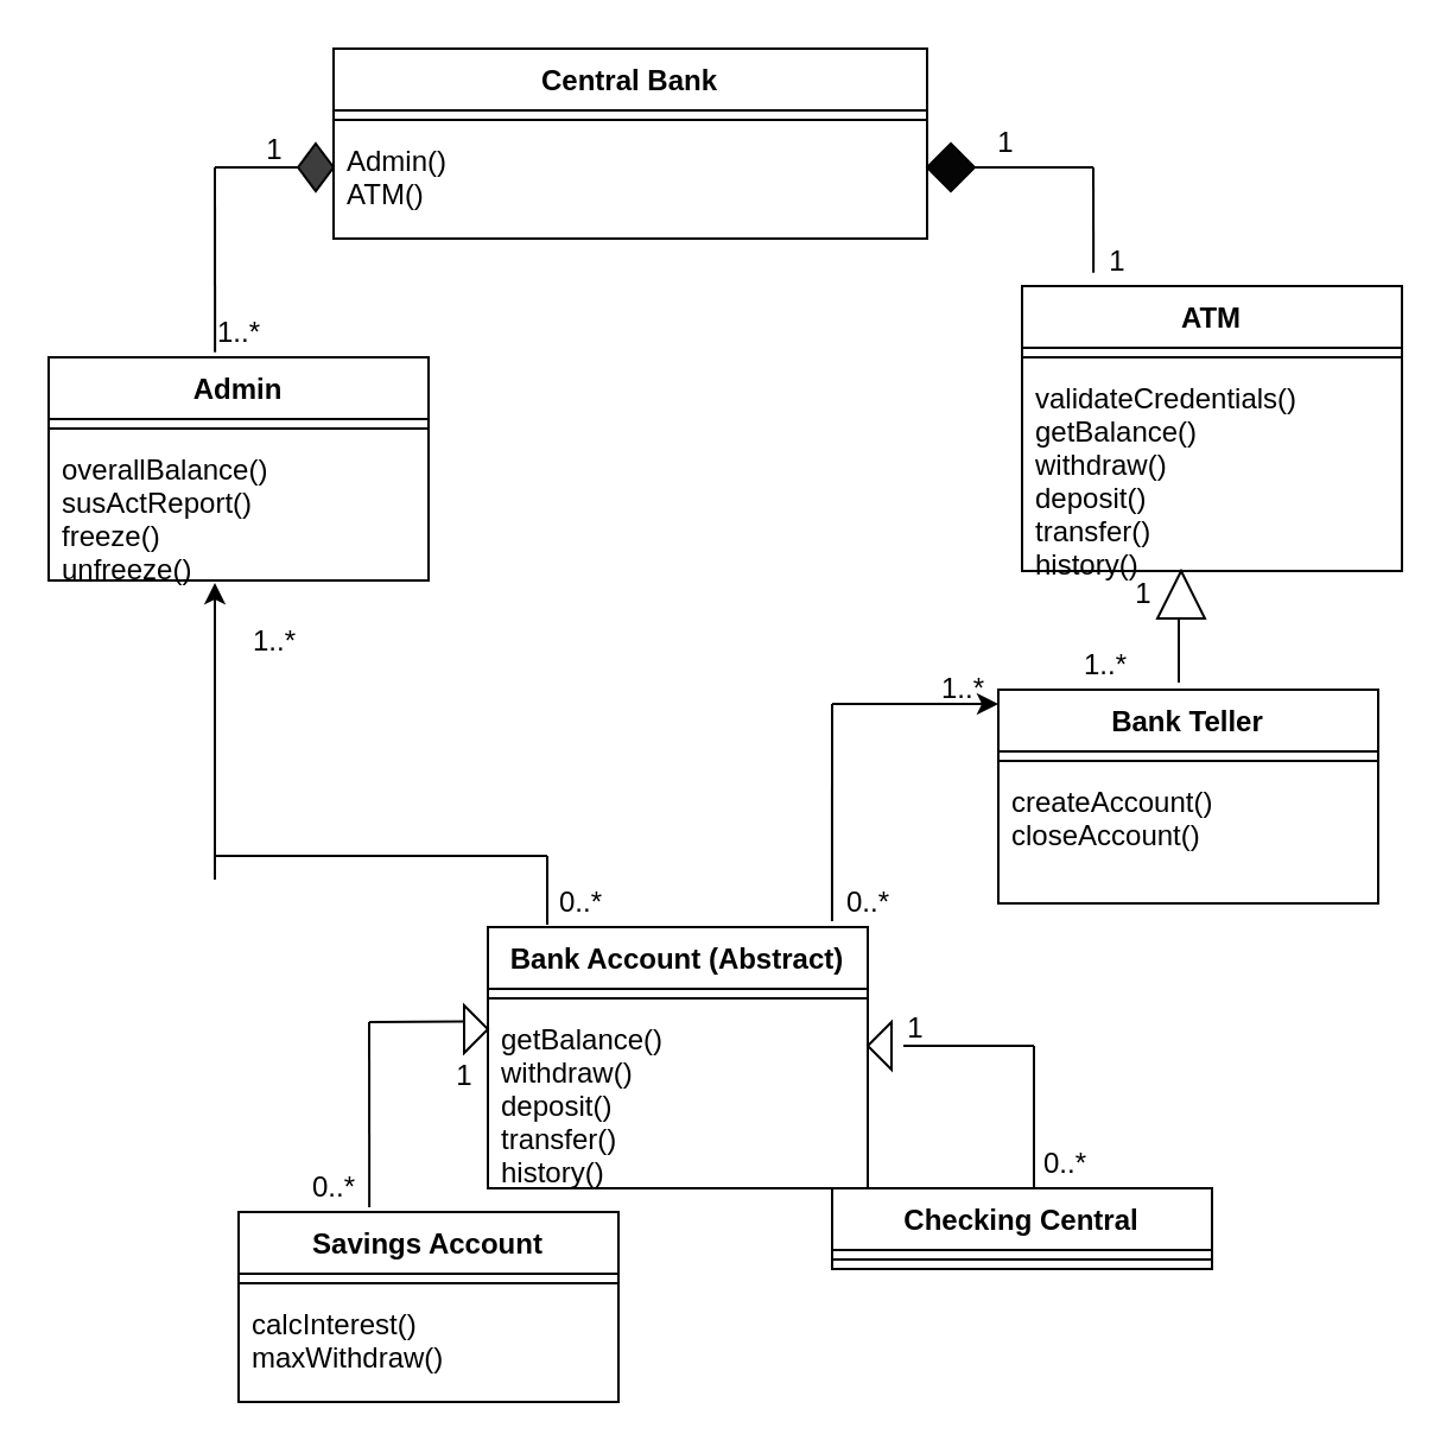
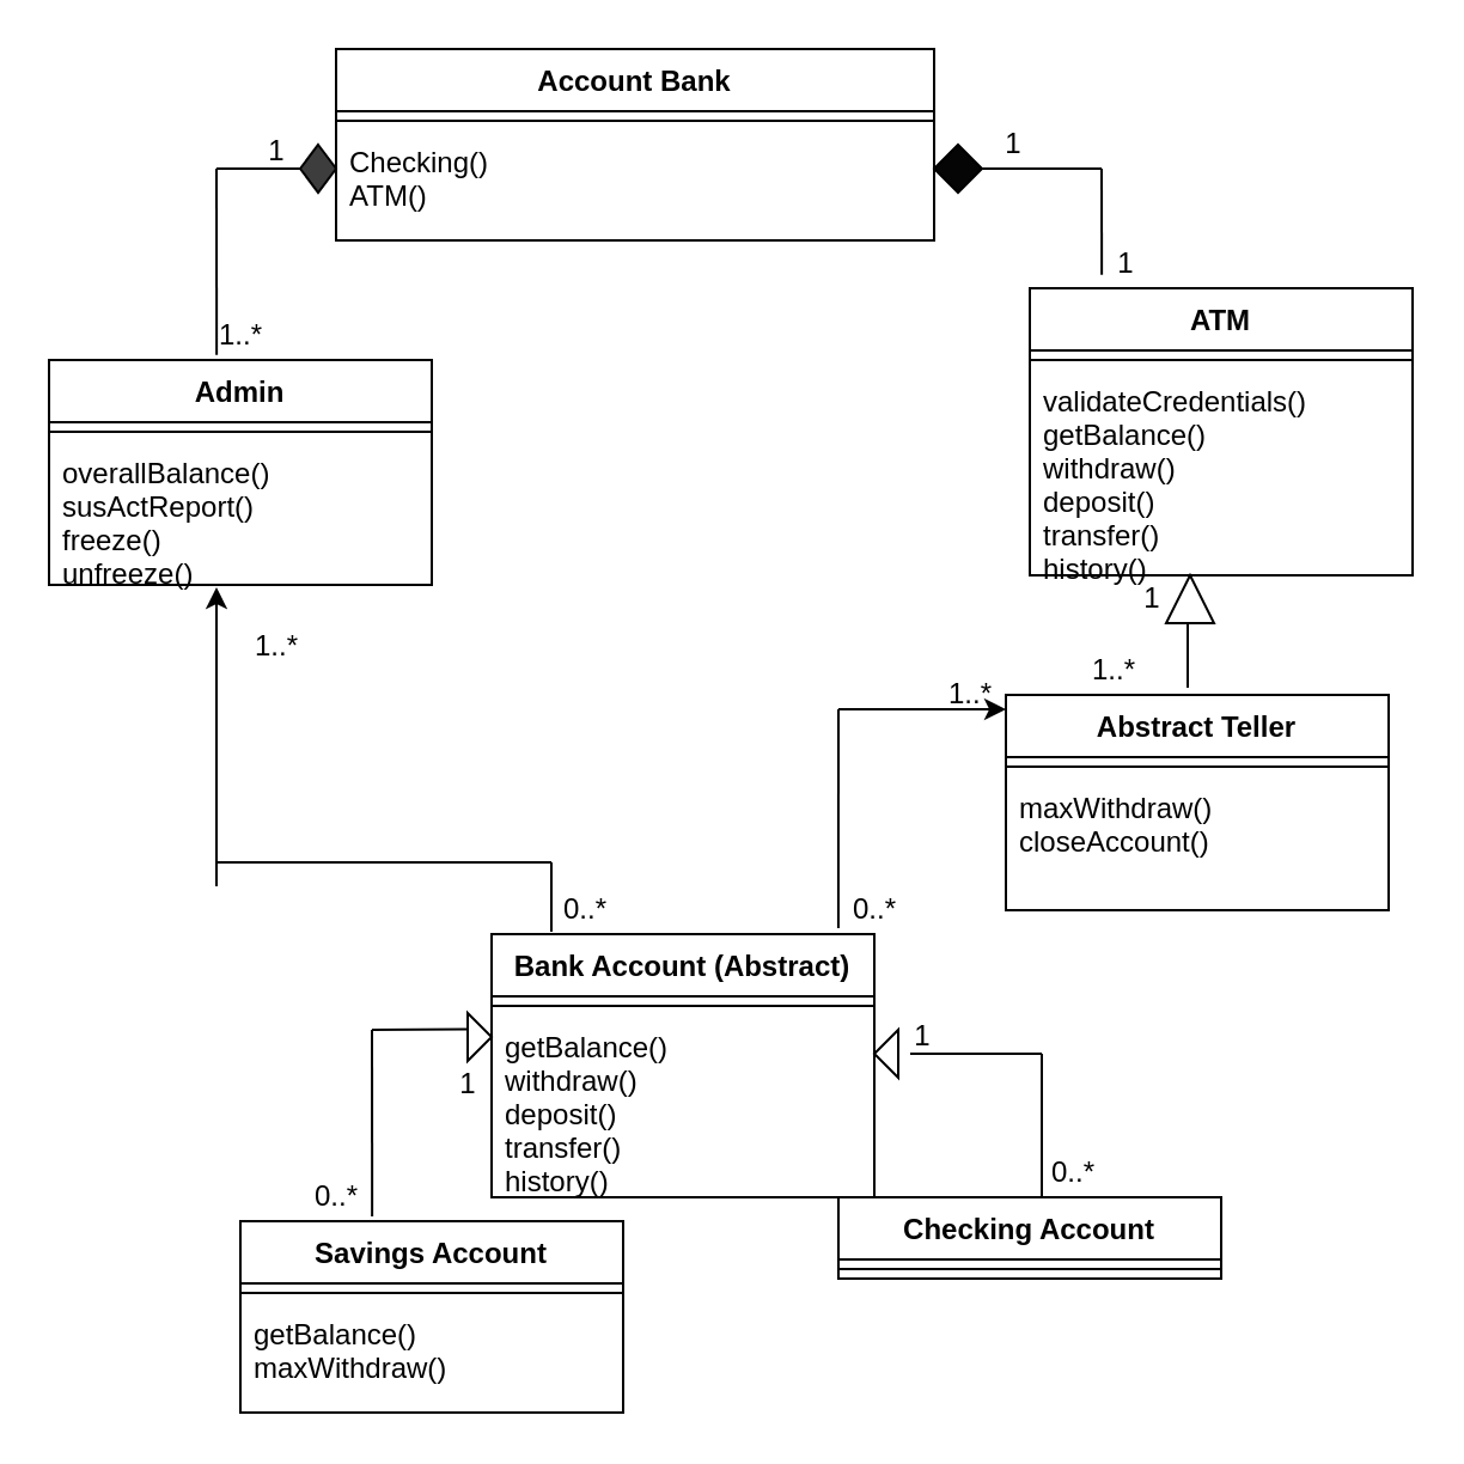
- <mxCell id="2" value="Central Bank" style="swimlane;fontStyle=1;align=center;verticalAlign=top;childLayout=stackLayout;horizontal=1;startSize=26;horizontalStack=0;resizeParent=1;resizeParentMax=0;resizeLast=0;collapsible=1;marginBottom=0;" parent="1" vertex="1"><mxGeometry x="140" y="20" width="250" height="80" as="geometry" /></mxCell>
+ <mxCell id="2" value="Account Bank" style="swimlane;fontStyle=1;align=center;verticalAlign=top;childLayout=stackLayout;horizontal=1;startSize=26;horizontalStack=0;resizeParent=1;resizeParentMax=0;resizeLast=0;collapsible=1;marginBottom=0;" parent="1" vertex="1"><mxGeometry x="140" y="20" width="250" height="80" as="geometry" /></mxCell>
- <mxCell id="4" value="Admin()&#10;ATM()" style="text;strokeColor=none;fillColor=none;align=left;verticalAlign=top;spacingLeft=4;spacingRight=4;overflow=hidden;rotatable=0;points=[[0,0.5],[1,0.5]];portConstraint=eastwest;" parent="2" vertex="1"><mxGeometry y="34" width="250" height="46" as="geometry" /></mxCell>
+ <mxCell id="4" value="Checking()&#10;ATM()" style="text;strokeColor=none;fillColor=none;align=left;verticalAlign=top;spacingLeft=4;spacingRight=4;overflow=hidden;rotatable=0;points=[[0,0.5],[1,0.5]];portConstraint=eastwest;" parent="2" vertex="1"><mxGeometry y="34" width="250" height="46" as="geometry" /></mxCell>
- <mxCell id="11" value="Bank Teller" style="swimlane;fontStyle=1;align=center;verticalAlign=top;childLayout=stackLayout;horizontal=1;startSize=26;horizontalStack=0;resizeParent=1;resizeParentMax=0;resizeLast=0;collapsible=1;marginBottom=0;" parent="1" vertex="1"><mxGeometry x="420" y="290" width="160" height="90" as="geometry" /></mxCell>
+ <mxCell id="11" value="Abstract Teller" style="swimlane;fontStyle=1;align=center;verticalAlign=top;childLayout=stackLayout;horizontal=1;startSize=26;horizontalStack=0;resizeParent=1;resizeParentMax=0;resizeLast=0;collapsible=1;marginBottom=0;" parent="1" vertex="1"><mxGeometry x="420" y="290" width="160" height="90" as="geometry" /></mxCell>
- <mxCell id="13" value="createAccount()&#10;closeAccount()" style="text;strokeColor=none;fillColor=none;align=left;verticalAlign=top;spacingLeft=4;spacingRight=4;overflow=hidden;rotatable=0;points=[[0,0.5],[1,0.5]];portConstraint=eastwest;" parent="11" vertex="1"><mxGeometry y="34" width="160" height="56" as="geometry" /></mxCell>
+ <mxCell id="13" value="maxWithdraw()&#10;closeAccount()" style="text;strokeColor=none;fillColor=none;align=left;verticalAlign=top;spacingLeft=4;spacingRight=4;overflow=hidden;rotatable=0;points=[[0,0.5],[1,0.5]];portConstraint=eastwest;" parent="11" vertex="1"><mxGeometry y="34" width="160" height="56" as="geometry" /></mxCell>
- <mxCell id="23" value="Checking Central" style="swimlane;fontStyle=1;align=center;verticalAlign=top;childLayout=stackLayout;horizontal=1;startSize=26;horizontalStack=0;resizeParent=1;resizeParentMax=0;resizeLast=0;collapsible=1;marginBottom=0;" parent="1" vertex="1"><mxGeometry x="350" y="500" width="160" height="34" as="geometry" /></mxCell>
+ <mxCell id="23" value="Checking Account" style="swimlane;fontStyle=1;align=center;verticalAlign=top;childLayout=stackLayout;horizontal=1;startSize=26;horizontalStack=0;resizeParent=1;resizeParentMax=0;resizeLast=0;collapsible=1;marginBottom=0;" parent="1" vertex="1"><mxGeometry x="350" y="500" width="160" height="34" as="geometry" /></mxCell>
- <mxCell id="22" value="calcInterest()&#10;maxWithdraw()" style="text;strokeColor=none;fillColor=none;align=left;verticalAlign=top;spacingLeft=4;spacingRight=4;overflow=hidden;rotatable=0;points=[[0,0.5],[1,0.5]];portConstraint=eastwest;" parent="20" vertex="1"><mxGeometry y="34" width="160" height="46" as="geometry" /></mxCell>
+ <mxCell id="22" value="getBalance()&#10;maxWithdraw()" style="text;strokeColor=none;fillColor=none;align=left;verticalAlign=top;spacingLeft=4;spacingRight=4;overflow=hidden;rotatable=0;points=[[0,0.5],[1,0.5]];portConstraint=eastwest;" parent="20" vertex="1"><mxGeometry y="34" width="160" height="46" as="geometry" /></mxCell>
